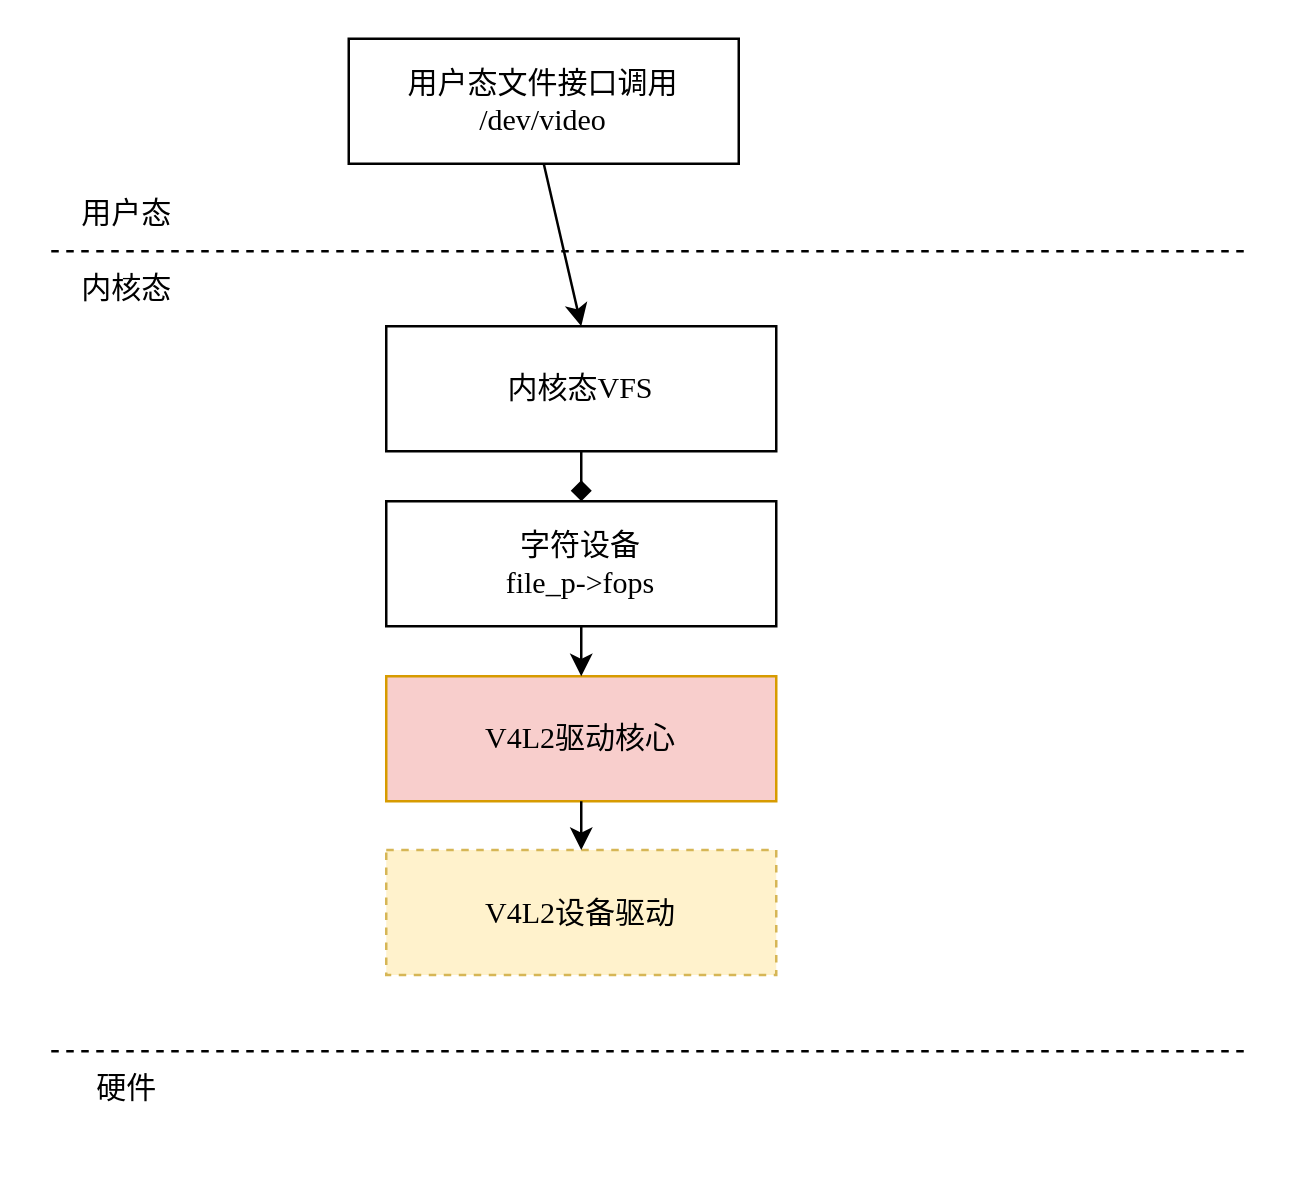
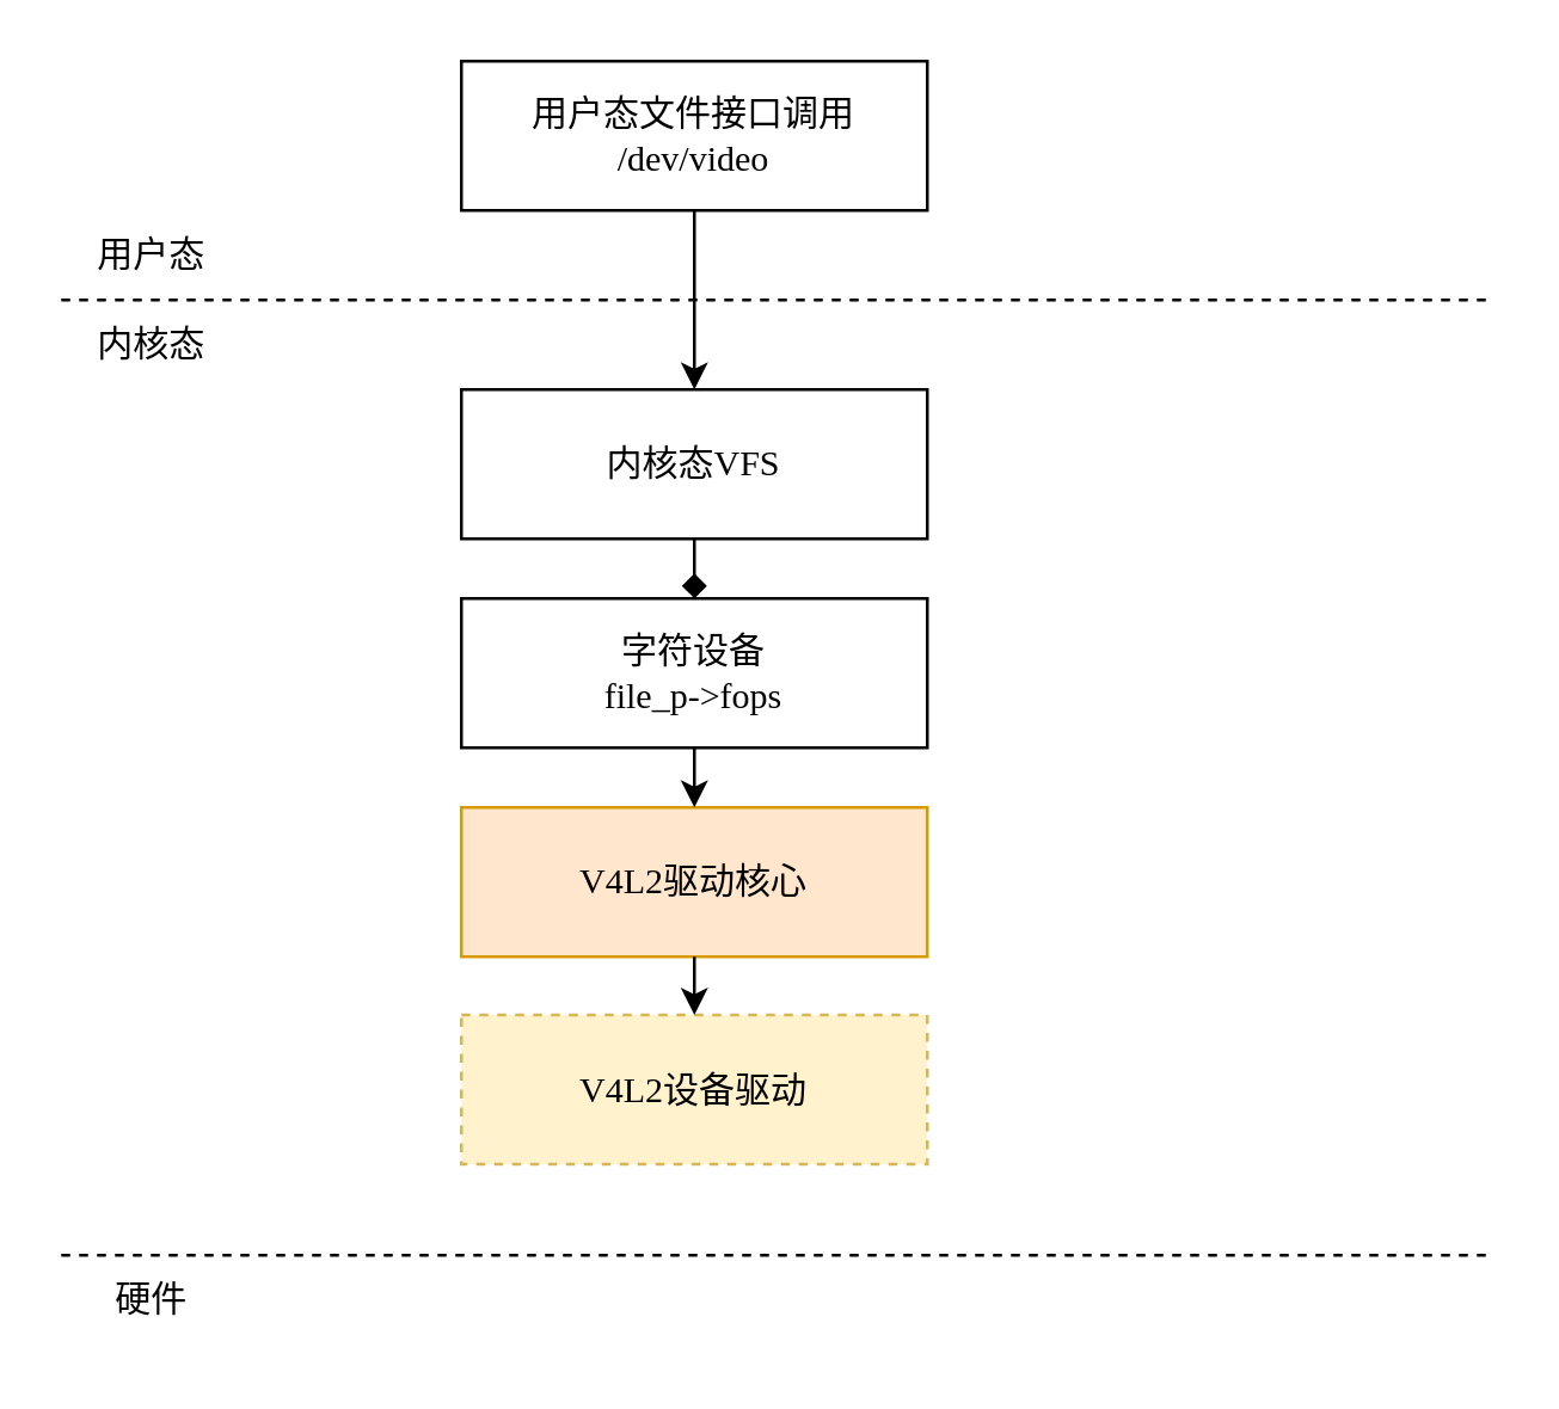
- <mxCell id="3" value="用户态文件接口调用&lt;div&gt;/dev/video&lt;/div&gt;" style="rounded=0;whiteSpace=wrap;html=1;fontFamily=思源等宽;" vertex="1" parent="1"><mxGeometry x="139" y="15" width="156" height="50" as="geometry" /></mxCell>
+ <mxCell id="3" value="用户态文件接口调用&lt;div&gt;/dev/video&lt;/div&gt;" style="rounded=0;whiteSpace=wrap;html=1;fontFamily=思源等宽;" vertex="1" parent="1"><mxGeometry x="154" y="20" width="156" height="50" as="geometry" /></mxCell>
- <mxCell id="7" value="&lt;span&gt;V4L2驱动核心&lt;/span&gt;" style="rounded=0;whiteSpace=wrap;html=1;fillColor=#f8cecc;strokeColor=#d79b00;fontFamily=思源等宽;" vertex="1" parent="1"><mxGeometry x="154" y="270" width="156" height="50" as="geometry" /></mxCell>
+ <mxCell id="7" value="&lt;span&gt;V4L2驱动核心&lt;/span&gt;" style="rounded=0;whiteSpace=wrap;html=1;fillColor=#ffe6cc;strokeColor=#d79b00;fontFamily=思源等宽;" vertex="1" parent="1"><mxGeometry x="154" y="270" width="156" height="50" as="geometry" /></mxCell>
